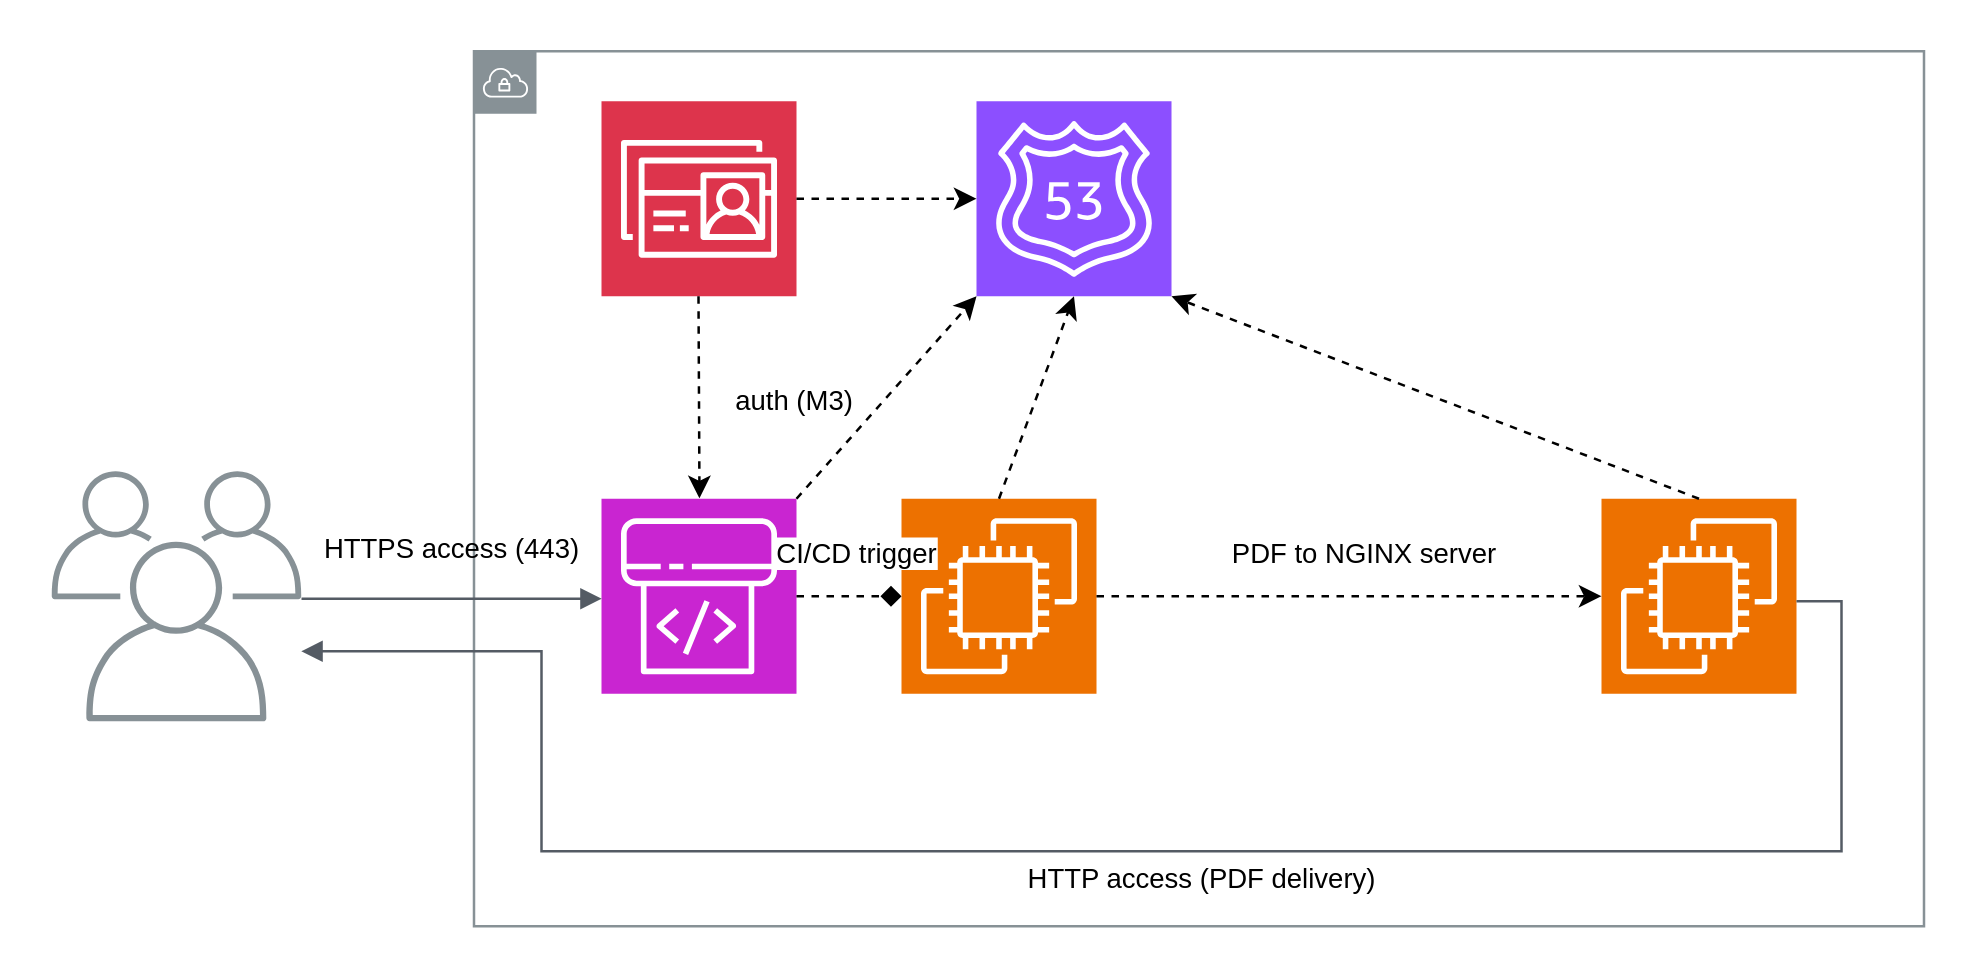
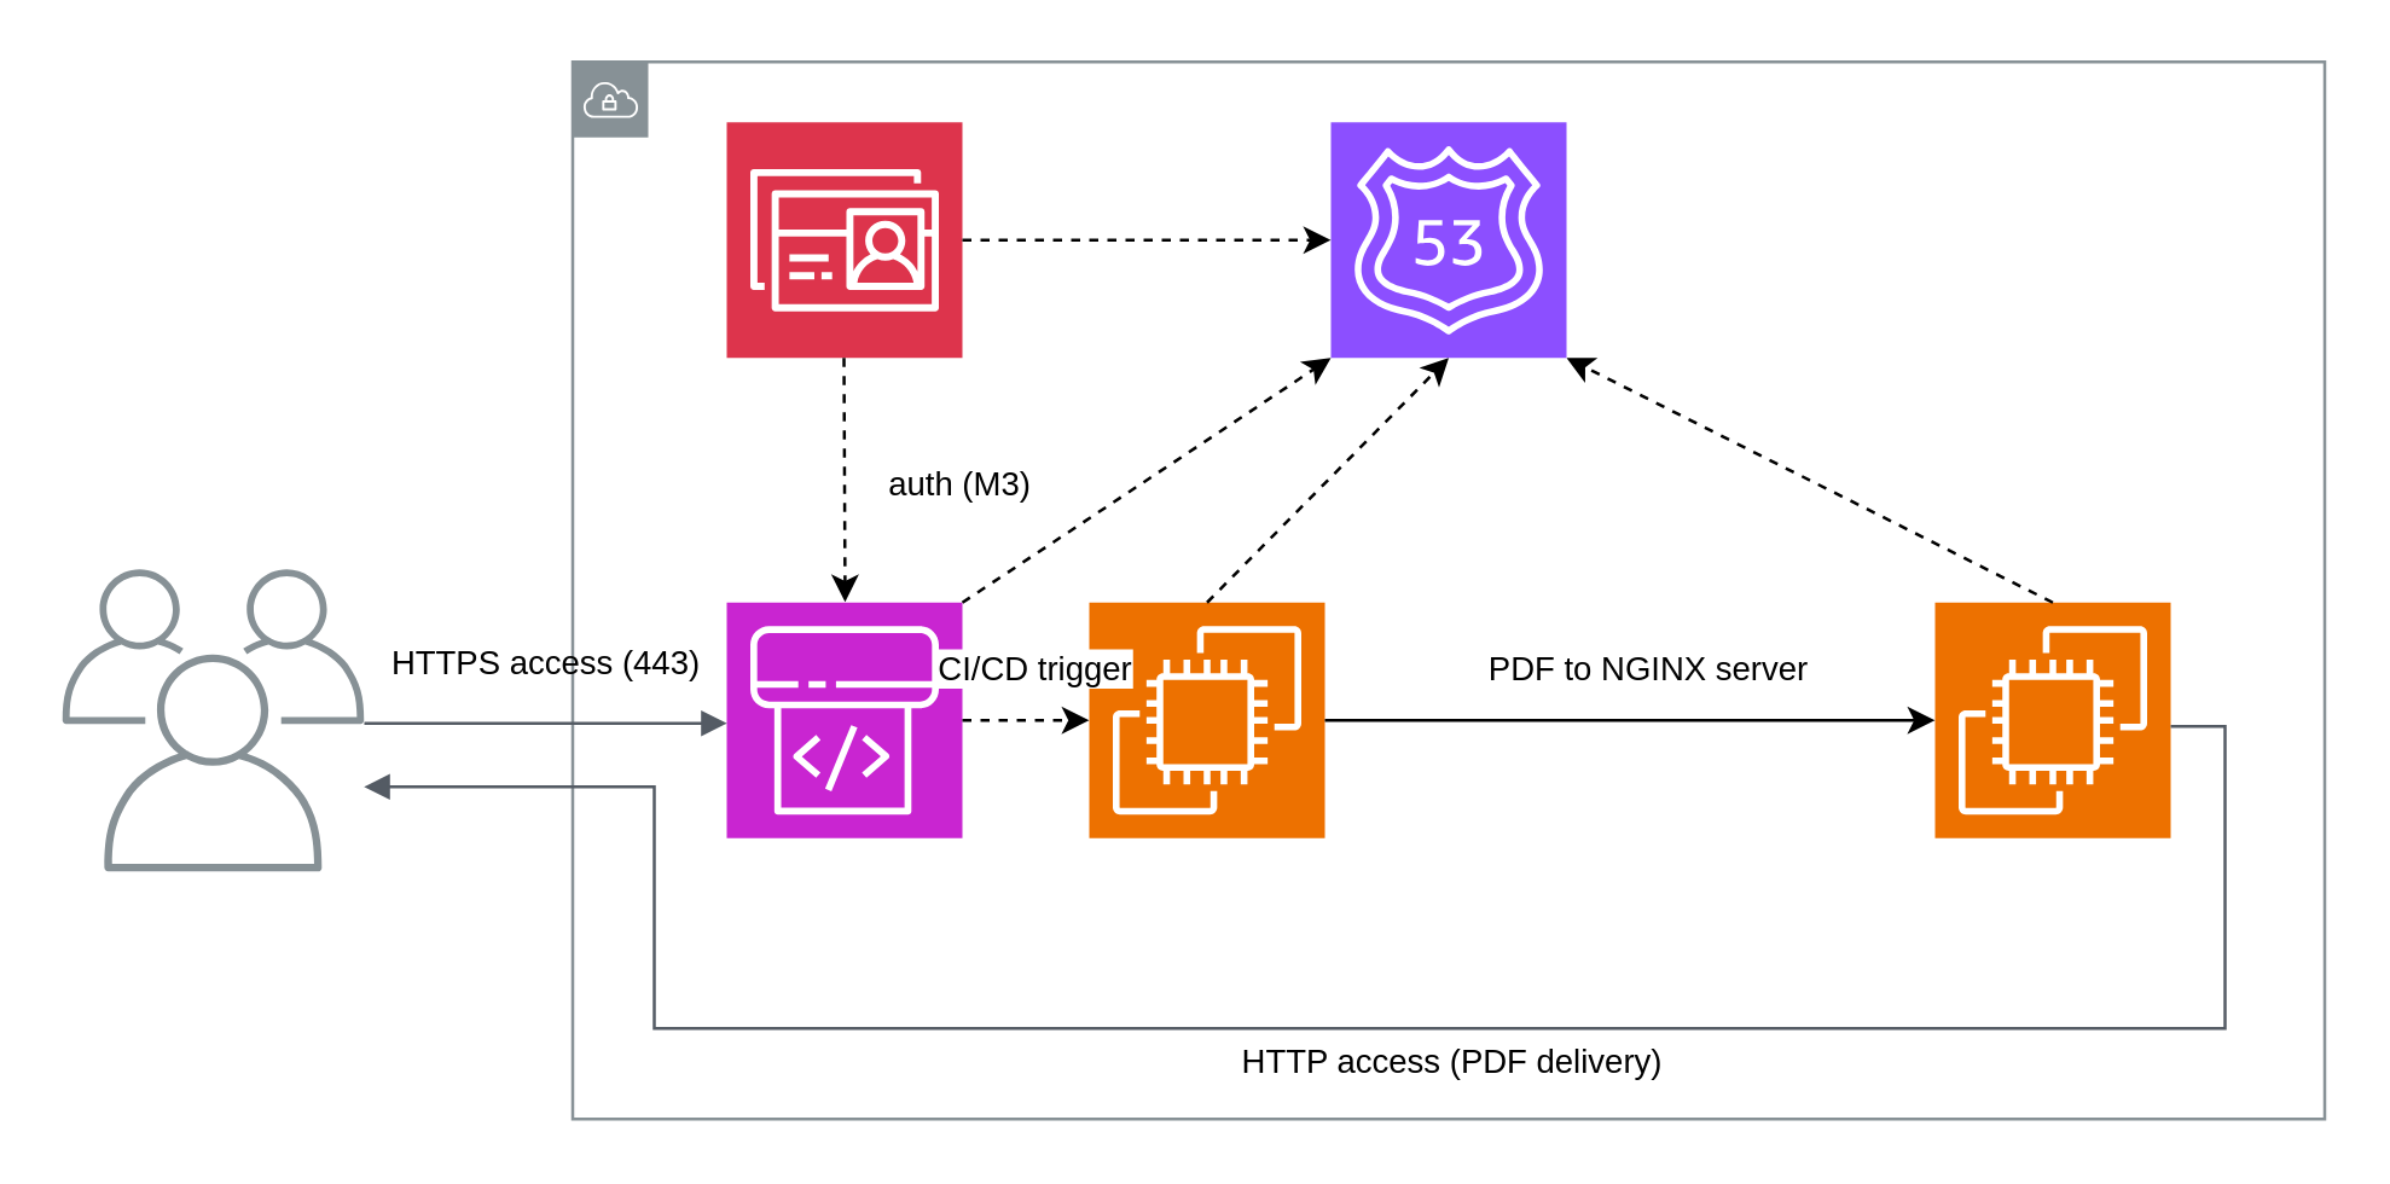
- <mxCell id="3" value="Primary DNS&amp;nbsp;" style="sketch=0;points=[[0,0,0],[0.25,0,0],[0.5,0,0],[0.75,0,0],[1,0,0],[0,1,0],[0.25,1,0],[0.5,1,0],[0.75,1,0],[1,1,0],[0,0.25,0],[0,0.5,0],[0,0.75,0],[1,0.25,0],[1,0.5,0],[1,0.75,0]];outlineConnect=0;fontColor=#FFFFFF;fillColor=#8C4FFF;strokeColor=#ffffff;dashed=0;verticalLabelPosition=bottom;verticalAlign=top;align=center;html=1;fontSize=12;fontStyle=0;aspect=fixed;shape=mxgraph.aws4.resourceIcon;resIcon=mxgraph.aws4.route_53;" vertex="1" parent="1"><mxGeometry x="390" y="40" width="78" height="78" as="geometry" /></mxCell>
+ <mxCell id="3" value="Primary DNS&amp;nbsp;" style="sketch=0;points=[[0,0,0],[0.25,0,0],[0.5,0,0],[0.75,0,0],[1,0,0],[0,1,0],[0.25,1,0],[0.5,1,0],[0.75,1,0],[1,1,0],[0,0.25,0],[0,0.5,0],[0,0.75,0],[1,0.25,0],[1,0.5,0],[1,0.75,0]];outlineConnect=0;fontColor=#FFFFFF;fillColor=#8C4FFF;strokeColor=#ffffff;dashed=0;verticalLabelPosition=bottom;verticalAlign=top;align=center;html=1;fontSize=12;fontStyle=0;aspect=fixed;shape=mxgraph.aws4.resourceIcon;resIcon=mxgraph.aws4.route_53;" vertex="1" parent="1"><mxGeometry x="440" y="40" width="78" height="78" as="geometry" /></mxCell>
- <mxCell id="12" value="" style="html=1;labelBackgroundColor=#ffffff;startArrow=none;startFill=0;startSize=6;endArrow=diamond;endFill=1;endSize=6;jettySize=auto;orthogonalLoop=1;strokeWidth=1;dashed=1;fontSize=14;rounded=0;" edge="1" parent="1" source="4" target="5"><mxGeometry width="60" height="60" relative="1" as="geometry"><mxPoint x="346" y="260" as="sourcePoint" /><mxPoint x="406" y="200" as="targetPoint" /></mxGeometry></mxCell>
+ <mxCell id="12" value="" style="html=1;labelBackgroundColor=#ffffff;startArrow=none;startFill=0;startSize=6;endArrow=classic;endFill=1;endSize=6;jettySize=auto;orthogonalLoop=1;strokeWidth=1;dashed=1;fontSize=14;rounded=0;" edge="1" parent="1" source="4" target="5"><mxGeometry width="60" height="60" relative="1" as="geometry"><mxPoint x="346" y="260" as="sourcePoint" /><mxPoint x="406" y="200" as="targetPoint" /></mxGeometry></mxCell>
- <mxCell id="14" value="" style="html=1;labelBackgroundColor=#ffffff;startArrow=none;startFill=0;startSize=6;endArrow=classic;endFill=1;endSize=6;jettySize=auto;orthogonalLoop=1;strokeWidth=1;dashed=1;fontSize=14;rounded=0;exitX=1;exitY=0.5;exitDx=0;exitDy=0;exitPerimeter=0;entryX=0;entryY=0.5;entryDx=0;entryDy=0;entryPerimeter=0;" edge="1" parent="1" source="5" target="6"><mxGeometry width="60" height="60" relative="1" as="geometry"><mxPoint x="546" y="270" as="sourcePoint" /><mxPoint x="606" y="210" as="targetPoint" /></mxGeometry></mxCell>
+ <mxCell id="14" value="" style="html=1;labelBackgroundColor=#ffffff;startArrow=none;startFill=0;startSize=6;endArrow=classic;endFill=1;endSize=6;jettySize=auto;orthogonalLoop=1;strokeWidth=1;dashed=0;fontSize=14;rounded=0;exitX=1;exitY=0.5;exitDx=0;exitDy=0;exitPerimeter=0;entryX=0;entryY=0.5;entryDx=0;entryDy=0;entryPerimeter=0;" edge="1" parent="1" source="5" target="6"><mxGeometry width="60" height="60" relative="1" as="geometry"><mxPoint x="546" y="270" as="sourcePoint" /><mxPoint x="606" y="210" as="targetPoint" /></mxGeometry></mxCell>
